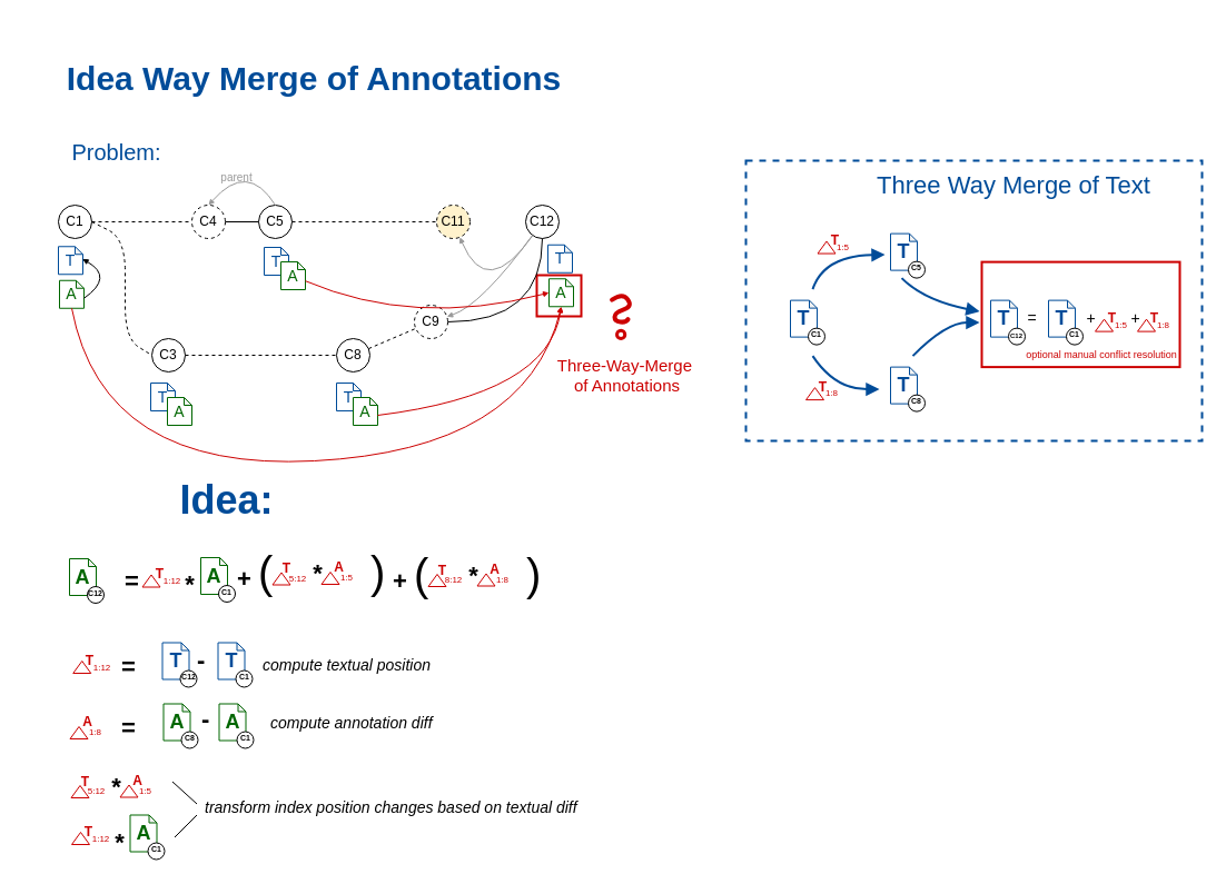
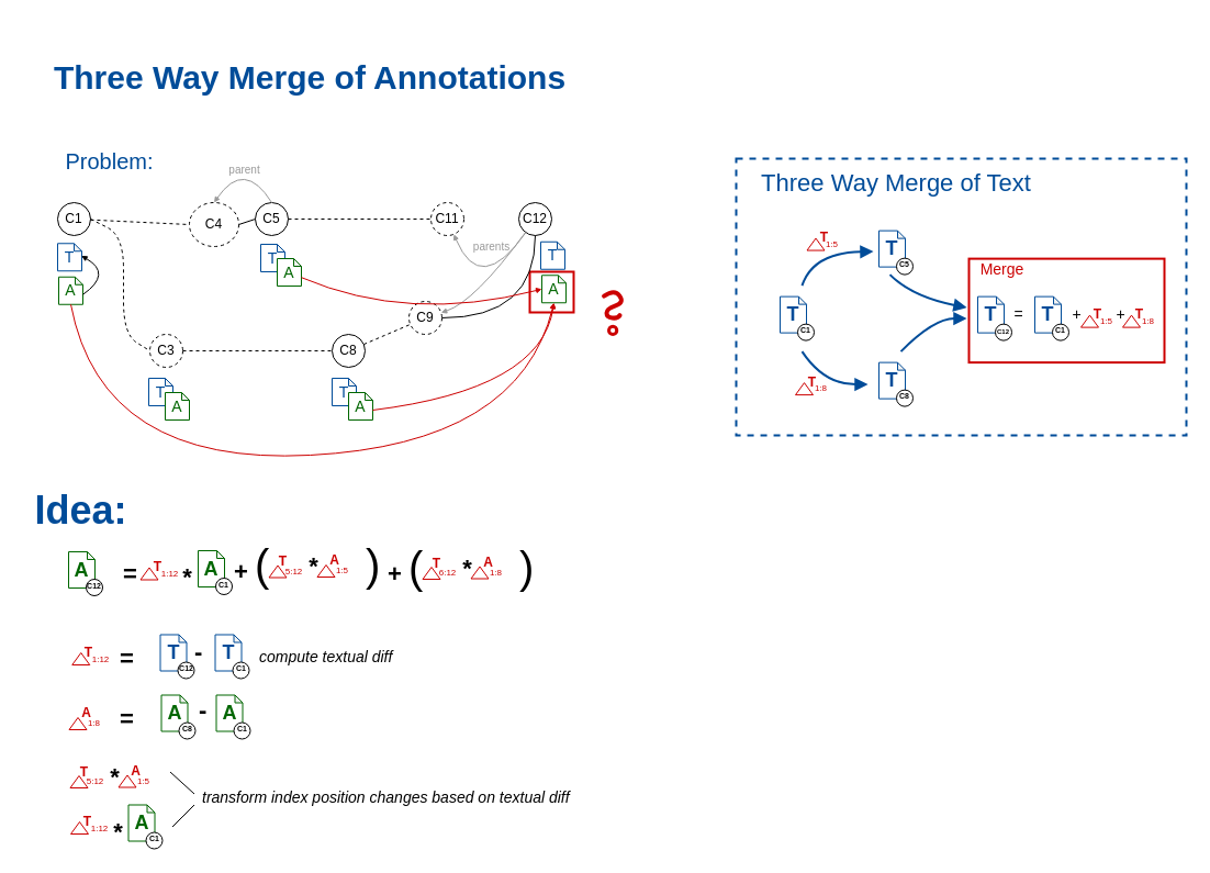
- <mxCell id="180" value="Idea Way Merge of Annotations" style="text;strokeColor=none;fillColor=none;align=center;verticalAlign=middle;whiteSpace=wrap;rounded=0;shadow=0;comic=0;labelBackgroundColor=none;fontFamily=Helvetica;fontSize=30;fontColor=#004C99;fontStyle=1" vertex="1" parent="1"><mxGeometry x="22" y="20.06" width="520" height="100" as="geometry" /></mxCell>
+ <mxCell id="180" value="Three Way Merge of Annotations" style="text;strokeColor=none;fillColor=none;align=center;verticalAlign=middle;whiteSpace=wrap;rounded=0;shadow=0;comic=0;labelBackgroundColor=none;fontFamily=Helvetica;fontSize=30;fontColor=#004C99;fontStyle=1" vertex="1" parent="1"><mxGeometry x="22" y="20.06" width="520" height="100" as="geometry" /></mxCell>
- <mxCell id="181" value="&lt;font style=&quot;font-size: 20px&quot;&gt;Problem:&lt;/font&gt;" style="text;html=1;strokeColor=none;fillColor=none;align=center;verticalAlign=middle;whiteSpace=wrap;rounded=0;shadow=0;comic=0;labelBackgroundColor=none;fontFamily=Helvetica;fontSize=22;fontColor=#004C99;" vertex="1" parent="1"><mxGeometry x="52" y="126.78" width="105" height="20" as="geometry" /></mxCell>
+ <mxCell id="181" value="&lt;font style=&quot;font-size: 20px&quot;&gt;Problem:&lt;/font&gt;" style="text;html=1;strokeColor=none;fillColor=none;align=center;verticalAlign=middle;whiteSpace=wrap;rounded=0;shadow=0;comic=0;labelBackgroundColor=none;fontFamily=Helvetica;fontSize=22;fontColor=#004C99;" vertex="1" parent="1"><mxGeometry x="47" y="136.78" width="105" height="20" as="geometry" /></mxCell>
- <mxCell id="25" value="parent" style="text;html=1;align=center;verticalAlign=middle;resizable=0;points=[];autosize=1;fontColor=#999999;fontSize=10;strokeColor=none;" vertex="1" parent="1"><mxGeometry x="192" y="149" width="40" height="20" as="geometry" /></mxCell>
+ <mxCell id="25" value="parent" style="text;html=1;align=center;verticalAlign=middle;resizable=0;points=[];autosize=1;fontColor=#999999;fontSize=10;strokeColor=none;" vertex="1" parent="1"><mxGeometry x="202" y="144" width="40" height="20" as="geometry" /></mxCell>
- <mxCell id="87" value="Three Way Merge of Text" style="text;strokeColor=none;fillColor=none;align=center;verticalAlign=middle;whiteSpace=wrap;rounded=0;shadow=0;comic=0;labelBackgroundColor=none;fontFamily=Helvetica;fontSize=22;fontColor=#004C99;" vertex="1" parent="1"><mxGeometry x="770.5" y="157.65" width="280" height="18" as="geometry" /></mxCell>
+ <mxCell id="87" value="Three Way Merge of Text" style="text;strokeColor=none;fillColor=none;align=center;verticalAlign=middle;whiteSpace=wrap;rounded=0;shadow=0;comic=0;labelBackgroundColor=none;fontFamily=Helvetica;fontSize=22;fontColor=#004C99;" vertex="1" parent="1"><mxGeometry x="675.5" y="157.65" width="280" height="18" as="geometry" /></mxCell>
- <mxCell id="5" value="C4" style="ellipse;whiteSpace=wrap;html=1;aspect=fixed;dashed=1;" parent="1" vertex="1"><mxGeometry x="172" y="184" width="30" height="30" as="geometry" /></mxCell>
+ <mxCell id="5" value="C4" style="ellipse;whiteSpace=wrap;html=1;aspect=fixed;dashed=1;" parent="1" vertex="1"><mxGeometry x="172" y="184" width="45" height="40" as="geometry" /></mxCell>
- <mxCell id="22" value="C11" style="ellipse;whiteSpace=wrap;html=1;aspect=fixed;dashed=1;fillColor=#fff2cc;" vertex="1" parent="1"><mxGeometry x="392" y="184" width="30" height="30" as="geometry" /></mxCell>
+ <mxCell id="22" value="C11" style="ellipse;whiteSpace=wrap;html=1;aspect=fixed;dashed=1;" vertex="1" parent="1"><mxGeometry x="392" y="184" width="30" height="30" as="geometry" /></mxCell>
+ <mxCell id="30" value="parents" style="text;html=1;align=center;verticalAlign=middle;resizable=0;points=[];autosize=1;fontColor=#999999;fontSize=10;strokeColor=none;" vertex="1" parent="1"><mxGeometry x="422" y="214" width="50" height="20" as="geometry" /></mxCell>
+ <mxCell id="55" value="&lt;font color=&quot;#cc0000&quot;&gt;Merge&lt;/font&gt;" style="text;html=1;align=center;verticalAlign=middle;resizable=0;points=[];autosize=1;fontSize=14;fontFamily=Helvetica;fontColor=#006600;" vertex="1" parent="51"><mxGeometry x="-8" y="-34.5" width="60" height="20" as="geometry" /></mxCell>
- <mxCell id="72" value="optional manual conflict resolution" style="text;strokeColor=none;fillColor=none;align=center;verticalAlign=middle;whiteSpace=wrap;rounded=0;shadow=0;comic=0;labelBackgroundColor=none;fontFamily=Helvetica;fontSize=9;fontColor=#CC0000;" vertex="1" parent="51"><mxGeometry x="29.5" y="40" width="140" height="18" as="geometry" /></mxCell>
- <mxCell id="6" value="C3" style="ellipse;whiteSpace=wrap;html=1;aspect=fixed;" vertex="1" parent="1"><mxGeometry x="136" y="304" width="30" height="30" as="geometry" /></mxCell>
+ <mxCell id="6" value="C3" style="ellipse;whiteSpace=wrap;html=1;aspect=fixed;dashed=1;" vertex="1" parent="1"><mxGeometry x="136" y="304" width="30" height="30" as="geometry" /></mxCell>
- <mxCell id="41" value="Three-Way-Merge&amp;nbsp;&lt;br style=&quot;font-size: 15px;&quot;&gt;of Annotations" style="text;html=1;align=center;verticalAlign=middle;resizable=0;points=[];autosize=1;fontSize=15;fontFamily=Helvetica;fontColor=#CC0000;" vertex="1" parent="1"><mxGeometry x="493" y="317" width="140" height="40" as="geometry" /></mxCell>
- <mxCell id="182" value="&lt;font style=&quot;font-size: 36px;&quot;&gt;&lt;b style=&quot;font-size: 36px;&quot;&gt;Idea:&lt;/b&gt;&lt;/font&gt;" style="text;html=1;strokeColor=none;fillColor=none;align=center;verticalAlign=middle;whiteSpace=wrap;rounded=0;shadow=0;comic=0;labelBackgroundColor=none;fontFamily=Helvetica;fontSize=36;fontColor=#004C99;" vertex="1" parent="1"><mxGeometry x="150.75" y="439" width="105" height="20" as="geometry" /></mxCell>
+ <mxCell id="182" value="&lt;font style=&quot;font-size: 36px;&quot;&gt;&lt;b style=&quot;font-size: 36px;&quot;&gt;Idea:&lt;/b&gt;&lt;/font&gt;" style="text;html=1;strokeColor=none;fillColor=none;align=center;verticalAlign=middle;whiteSpace=wrap;rounded=0;shadow=0;comic=0;labelBackgroundColor=none;fontFamily=Helvetica;fontSize=36;fontColor=#004C99;" vertex="1" parent="1"><mxGeometry x="20.75" y="454" width="105" height="20" as="geometry" /></mxCell>
- <mxCell id="121" value="&lt;span style=&quot;color: rgb(204 , 0 , 0)&quot;&gt;&lt;font style=&quot;font-size: 8px&quot;&gt;8:12&lt;/font&gt;&lt;/span&gt;" style="text;html=1;strokeColor=none;fillColor=none;align=center;verticalAlign=middle;whiteSpace=wrap;rounded=0;shadow=0;comic=0;labelBackgroundColor=none;fontFamily=Helvetica;fontSize=6;fontColor=#006600;" vertex="1" parent="119"><mxGeometry x="15" y="10" width="16.5" height="11" as="geometry" /></mxCell>
+ <mxCell id="121" value="&lt;span style=&quot;color: rgb(204 , 0 , 0)&quot;&gt;&lt;font style=&quot;font-size: 8px&quot;&gt;6:12&lt;/font&gt;&lt;/span&gt;" style="text;html=1;strokeColor=none;fillColor=none;align=center;verticalAlign=middle;whiteSpace=wrap;rounded=0;shadow=0;comic=0;labelBackgroundColor=none;fontFamily=Helvetica;fontSize=6;fontColor=#006600;" vertex="1" parent="119"><mxGeometry x="15" y="10" width="16.5" height="11" as="geometry" /></mxCell>
- <mxCell id="155" value="&lt;i&gt;&lt;font style=&quot;font-size: 14px&quot;&gt;compute textual position&lt;/font&gt;&lt;/i&gt;" style="text;html=1;strokeColor=none;fillColor=none;align=left;verticalAlign=middle;whiteSpace=wrap;rounded=0;shadow=0;comic=0;labelBackgroundColor=none;fontFamily=Helvetica;fontSize=22;fontColor=#000000;" vertex="1" parent="1"><mxGeometry x="234" y="574.5" width="207" height="43" as="geometry" /></mxCell>
+ <mxCell id="155" value="&lt;i&gt;&lt;font style=&quot;font-size: 14px&quot;&gt;compute textual diff&lt;/font&gt;&lt;/i&gt;" style="text;html=1;strokeColor=none;fillColor=none;align=left;verticalAlign=middle;whiteSpace=wrap;rounded=0;shadow=0;comic=0;labelBackgroundColor=none;fontFamily=Helvetica;fontSize=22;fontColor=#000000;" vertex="1" parent="1"><mxGeometry x="234" y="574.5" width="207" height="43" as="geometry" /></mxCell>
- <mxCell id="156" value="&lt;i&gt;&lt;font style=&quot;font-size: 14px&quot;&gt;compute annotation diff&lt;/font&gt;&lt;/i&gt;" style="text;html=1;strokeColor=none;fillColor=none;align=left;verticalAlign=middle;whiteSpace=wrap;rounded=0;shadow=0;comic=0;labelBackgroundColor=none;fontFamily=Helvetica;fontSize=22;fontColor=#000000;" vertex="1" parent="1"><mxGeometry x="240.5" y="626.5" width="207" height="43" as="geometry" /></mxCell>
